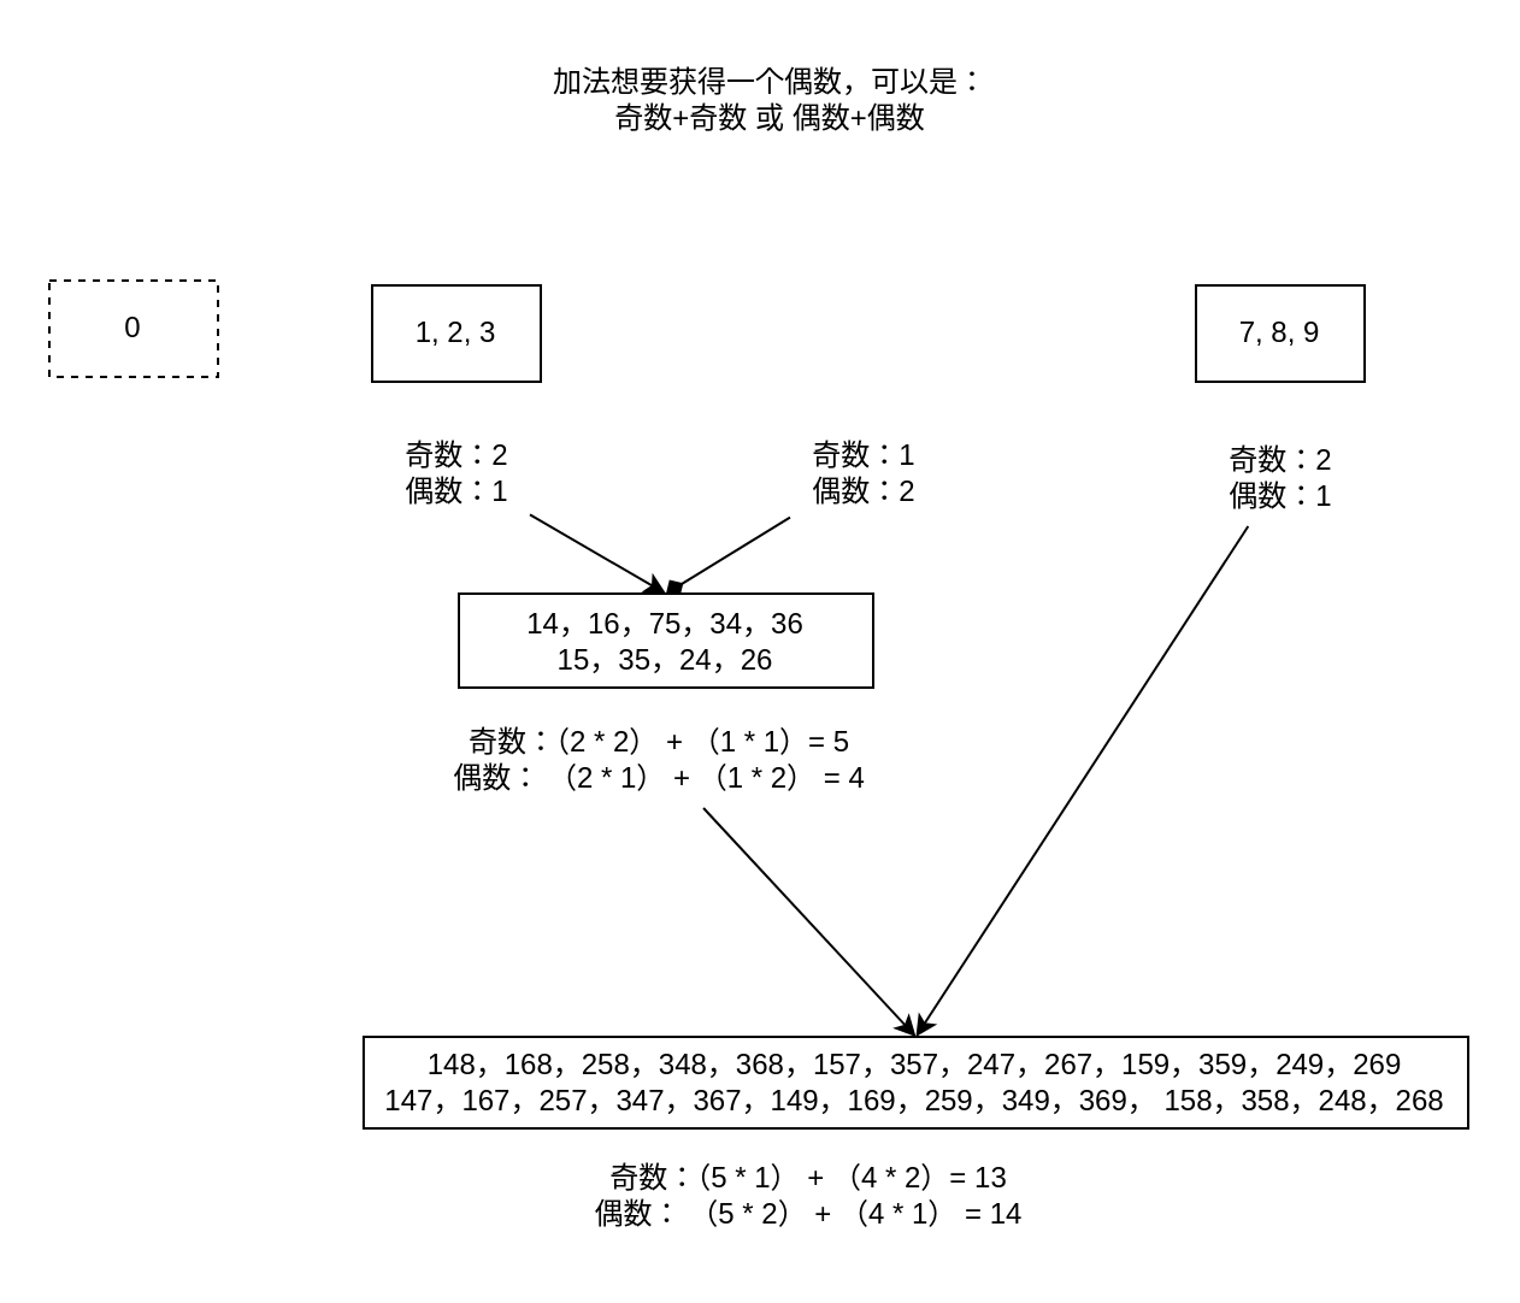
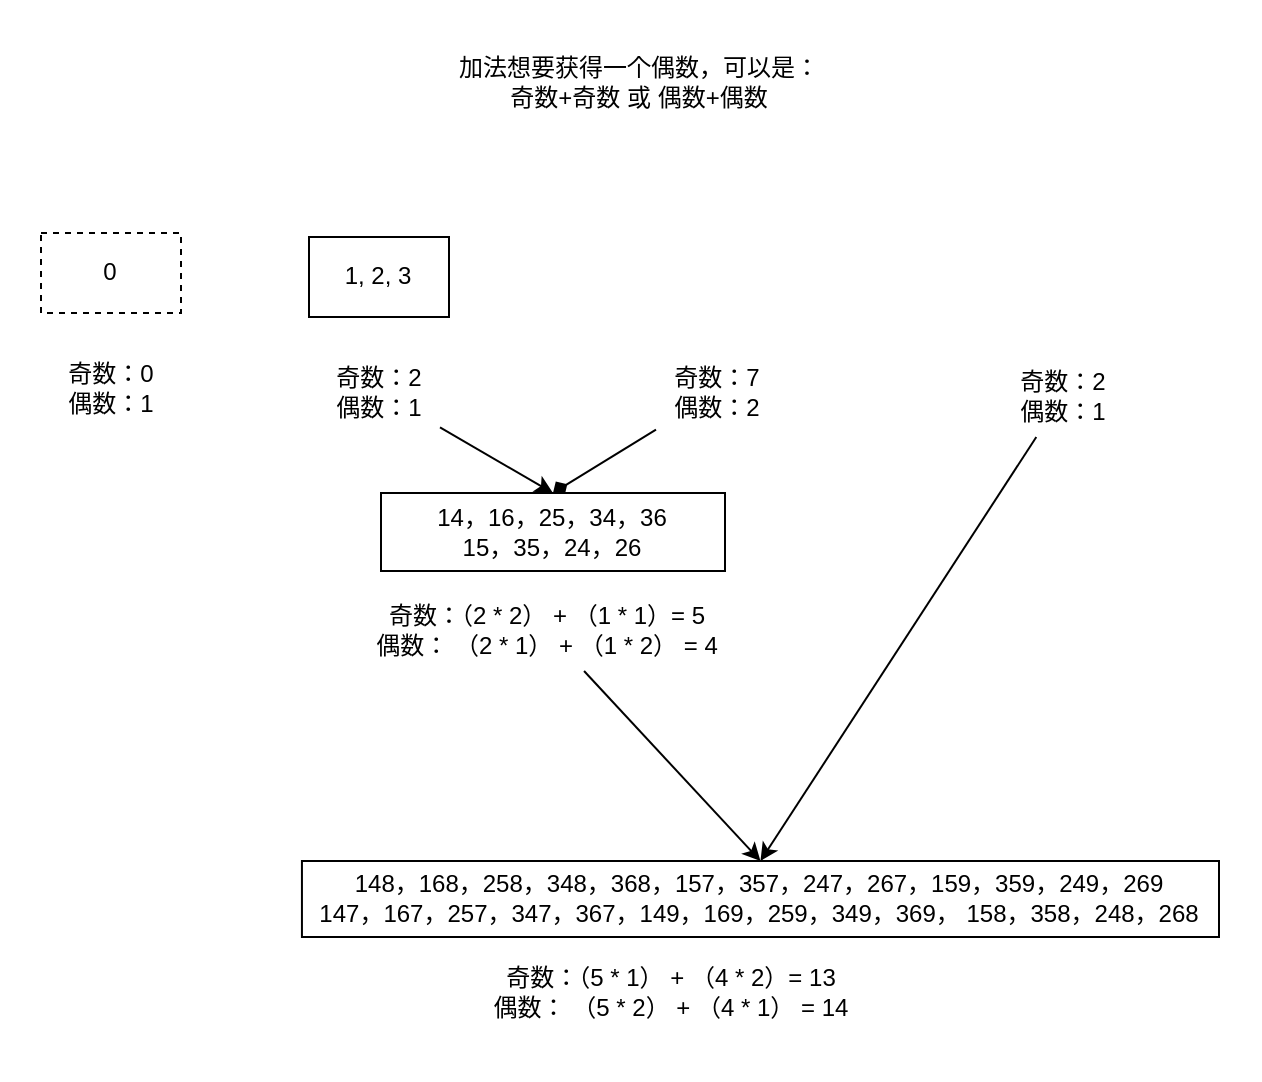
- <mxCell id="18" value="7, 8, 9" style="rounded=0;whiteSpace=wrap;html=1;" vertex="1" parent="17"><mxGeometry width="70" height="40" as="geometry" /></mxCell>
+ <mxCell id="23" value="奇数：0&lt;br&gt;偶数：1" style="text;html=1;align=center;verticalAlign=middle;resizable=0;points=[];autosize=1;strokeColor=none;fillColor=none;" vertex="1" parent="21"><mxGeometry x="4.5" y="57" width="61" height="41" as="geometry" /></mxCell>
- <mxCell id="9" value="奇数：1&lt;br&gt;偶数：2" style="text;html=1;align=center;verticalAlign=middle;resizable=0;points=[];autosize=1;strokeColor=none;fillColor=none;" vertex="1" parent="8"><mxGeometry x="4.5" y="57" width="61" height="41" as="geometry" /></mxCell>
+ <mxCell id="9" value="奇数：7&lt;br&gt;偶数：2" style="text;html=1;align=center;verticalAlign=middle;resizable=0;points=[];autosize=1;strokeColor=none;fillColor=none;" vertex="1" parent="8"><mxGeometry x="4.5" y="57" width="61" height="41" as="geometry" /></mxCell>
- <mxCell id="12" value="14，16，75，34，36&lt;br&gt;15，35，24，26" style="rounded=0;whiteSpace=wrap;html=1;" vertex="1" parent="10"><mxGeometry x="12" width="172" height="39" as="geometry" /></mxCell>
+ <mxCell id="12" value="14，16，25，34，36&lt;br&gt;15，35，24，26" style="rounded=0;whiteSpace=wrap;html=1;" vertex="1" parent="10"><mxGeometry x="12" width="172" height="39" as="geometry" /></mxCell>
